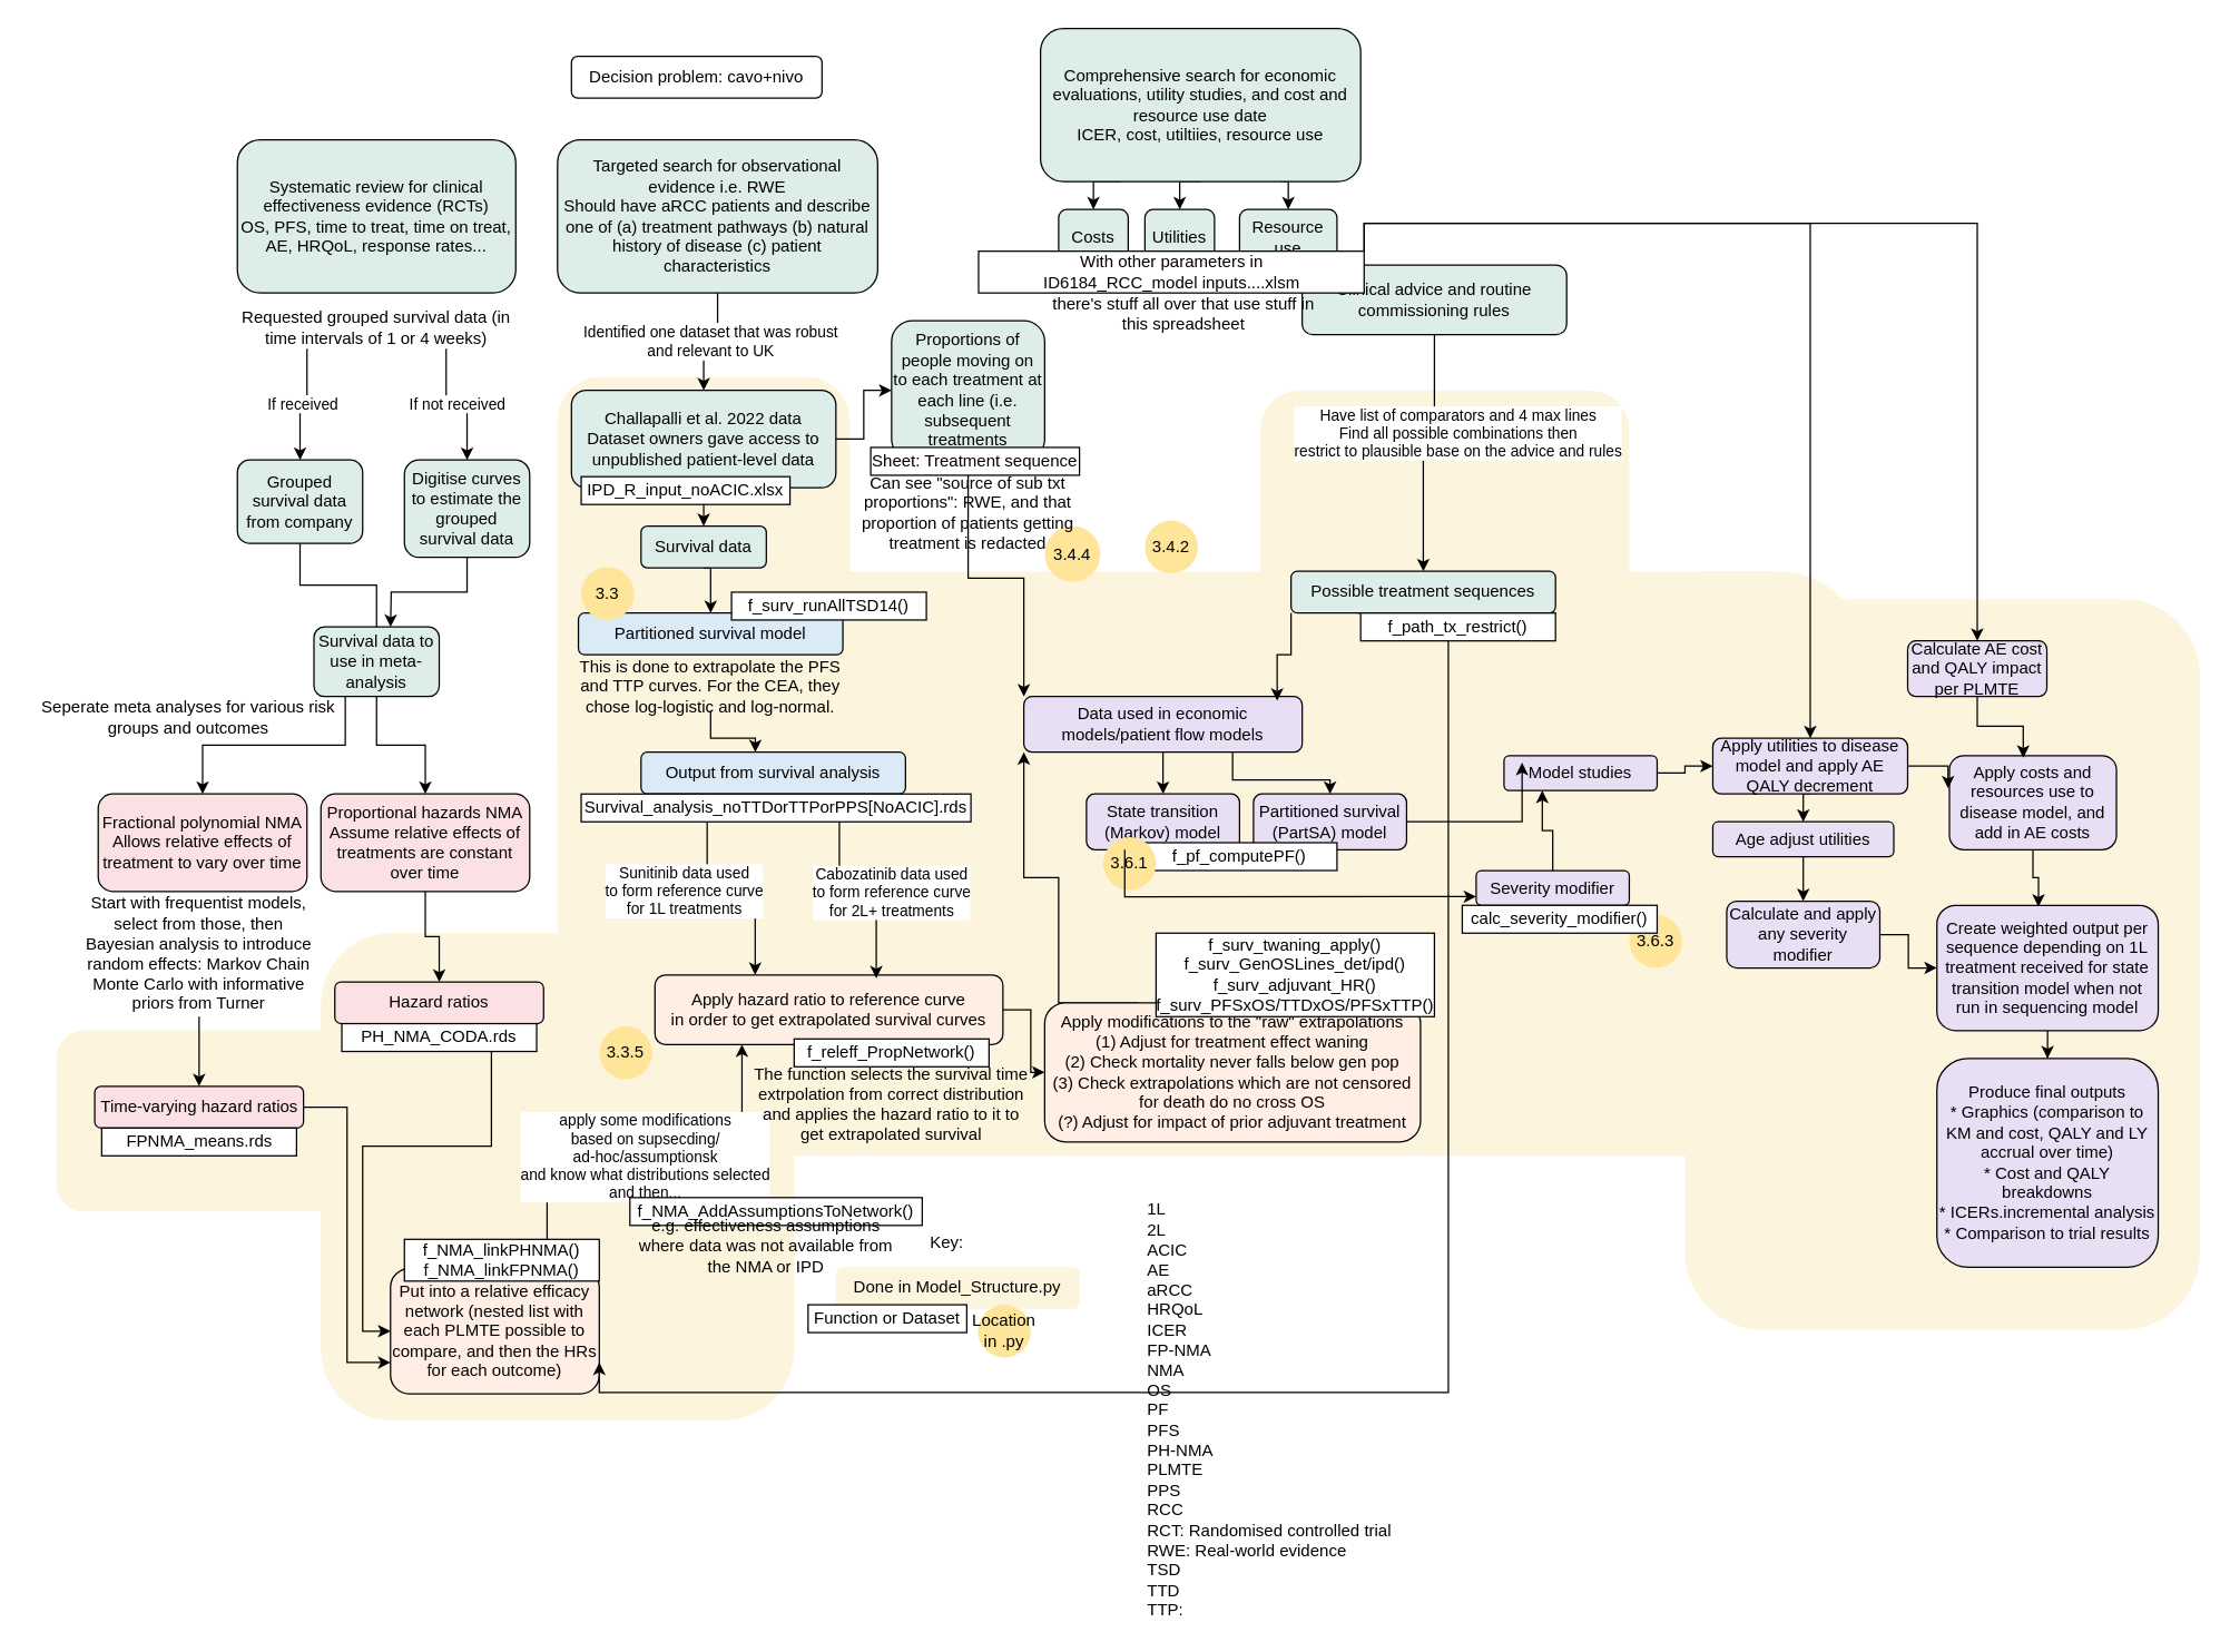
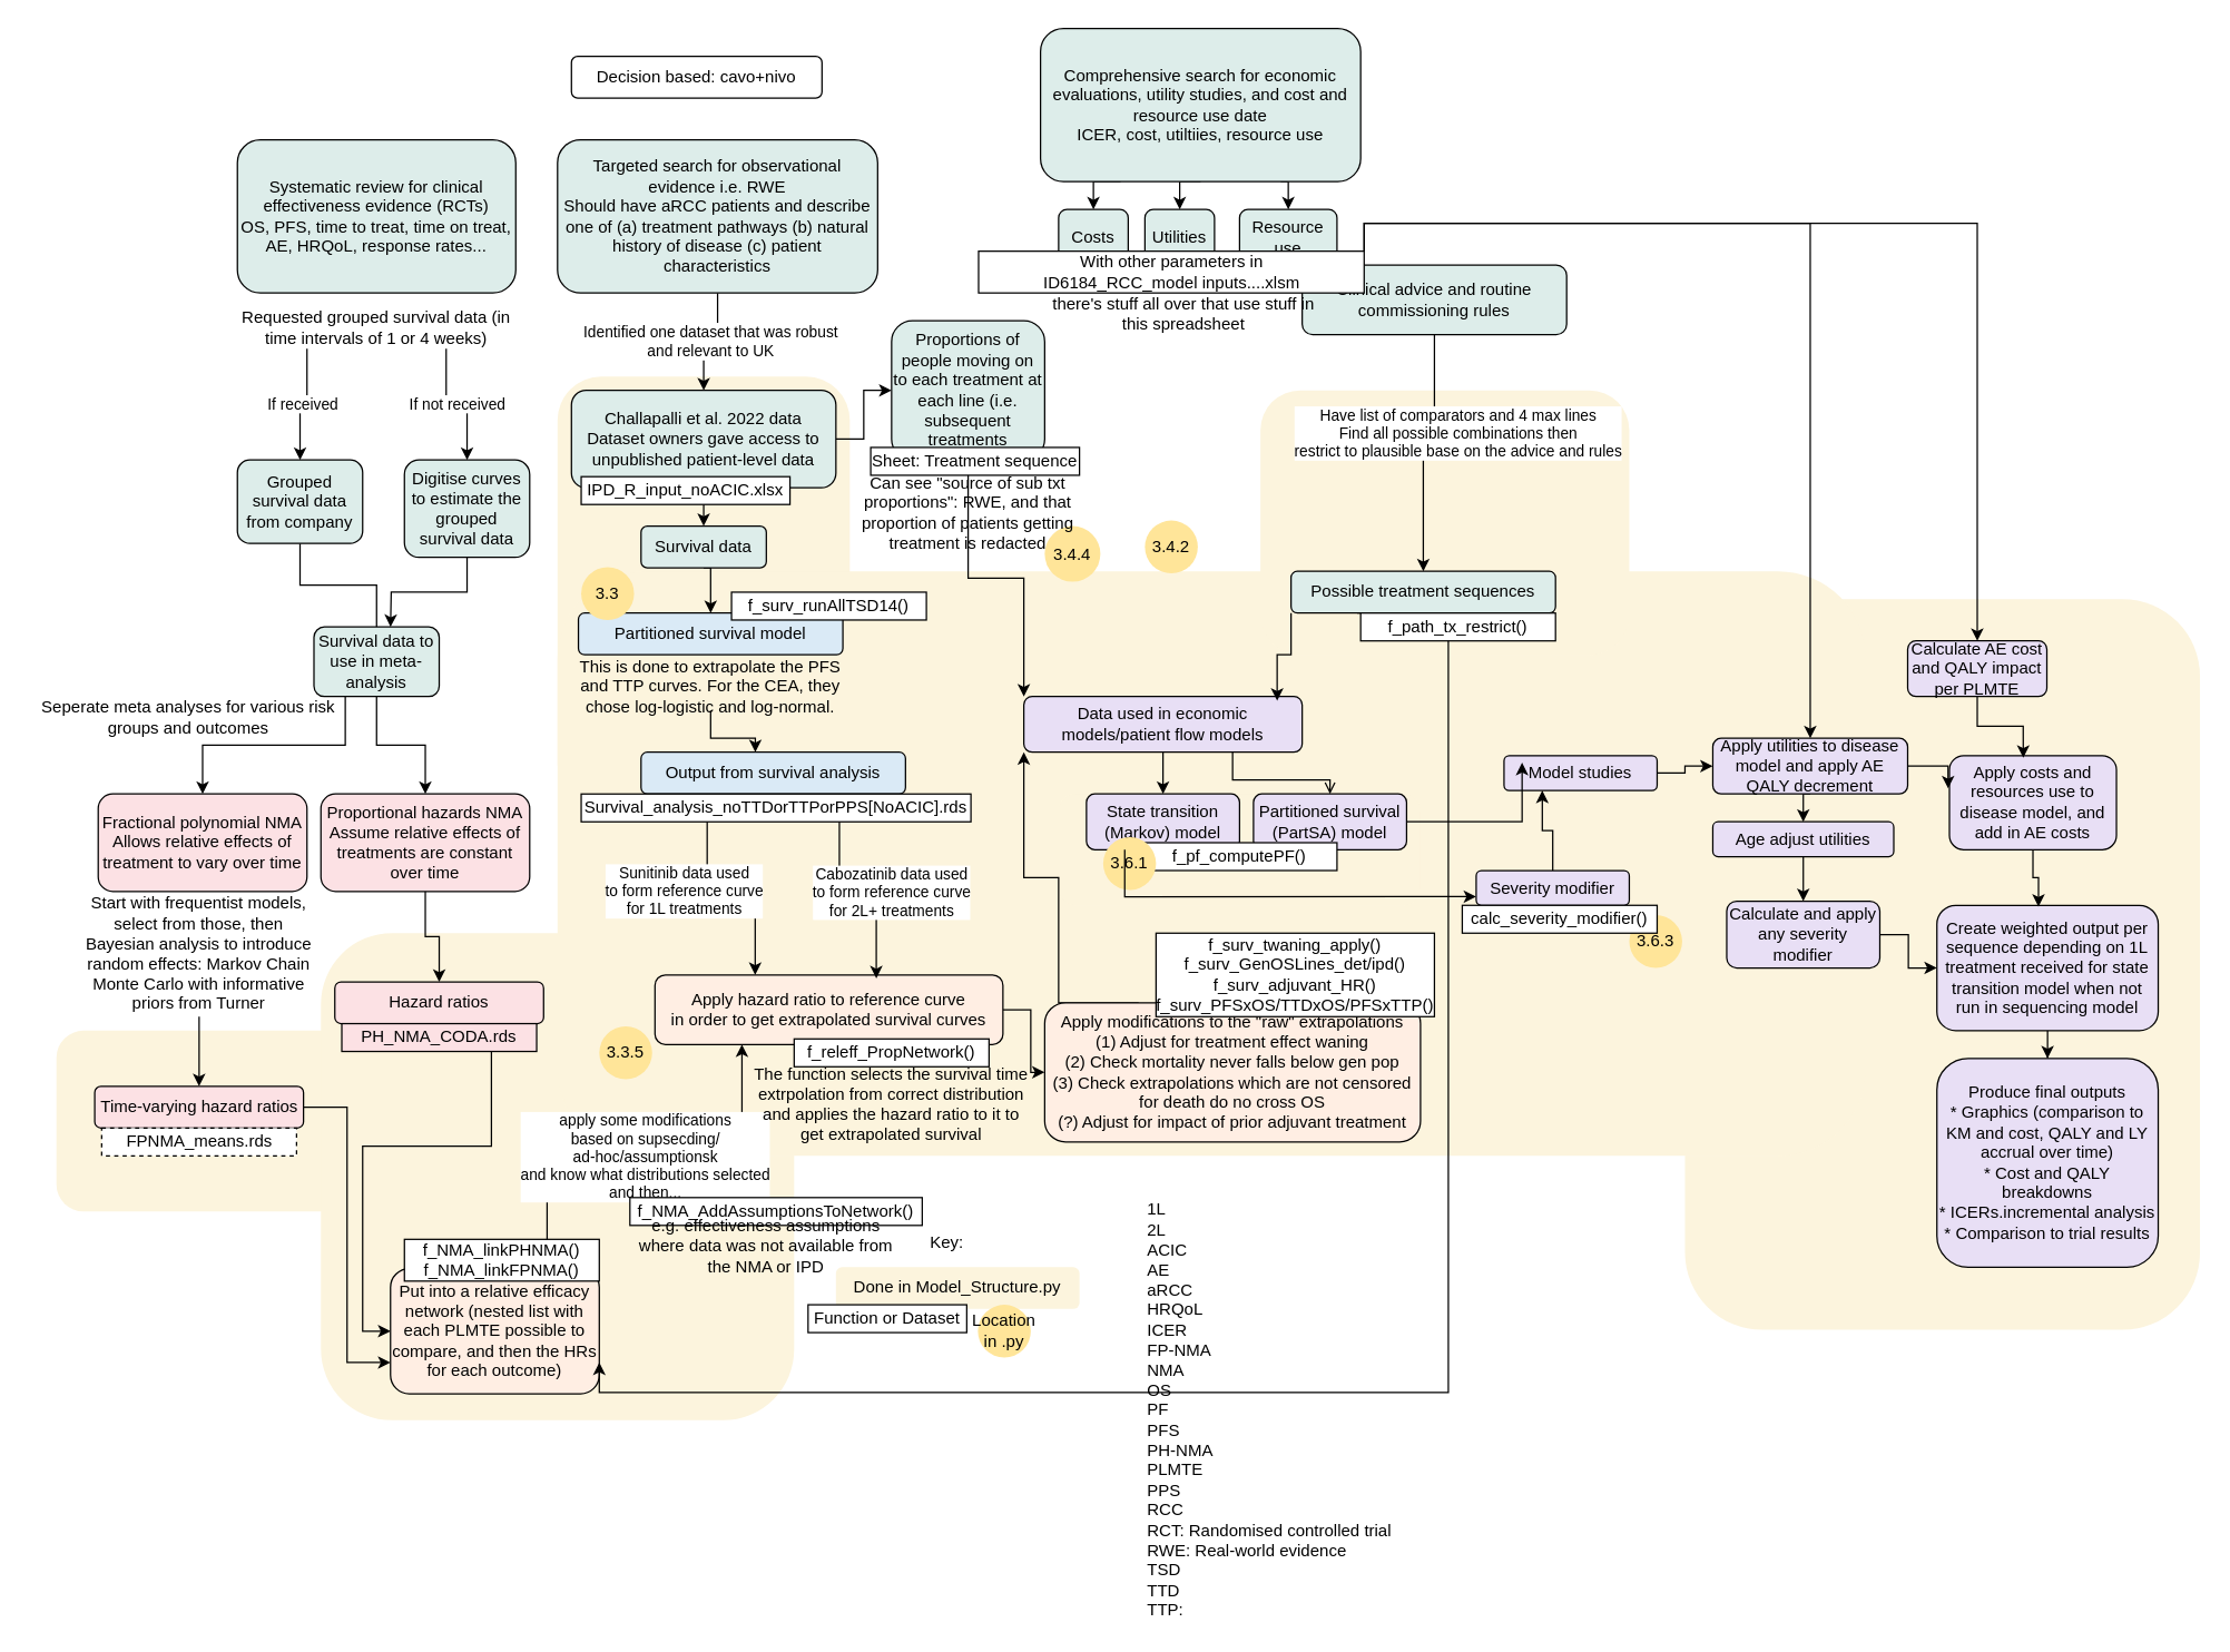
- <mxCell id="80" value="Decision problem: cavo+nivo" style="rounded=1;whiteSpace=wrap;html=1;" parent="1" vertex="1"><mxGeometry x="410" y="40" width="180" height="30" as="geometry" /></mxCell>
+ <mxCell id="80" value="Decision based: cavo+nivo" style="rounded=1;whiteSpace=wrap;html=1;" parent="1" vertex="1"><mxGeometry x="410" y="40" width="180" height="30" as="geometry" /></mxCell>
- <mxCell id="55" style="edgeStyle=orthogonalEdgeStyle;rounded=0;orthogonalLoop=1;jettySize=auto;html=1;exitX=0.75;exitY=1;exitDx=0;exitDy=0;entryX=0.5;entryY=0;entryDx=0;entryDy=0;" parent="1" source="56" target="58" edge="1"><mxGeometry relative="1" as="geometry" /></mxCell>
+ <mxCell id="55" style="edgeStyle=orthogonalEdgeStyle;rounded=0;orthogonalLoop=1;jettySize=auto;html=1;exitX=0.75;exitY=1;exitDx=0;exitDy=0;entryX=0.5;entryY=0;entryDx=0;entryDy=0;endArrow=open;" parent="1" source="56" target="58" edge="1"><mxGeometry relative="1" as="geometry" /></mxCell>
- <mxCell id="69" value="PH_NMA_CODA.rds" style="rounded=0;whiteSpace=wrap;html=1;" parent="1" vertex="1"><mxGeometry x="245" y="735" width="140" height="20" as="geometry" /></mxCell>
+ <mxCell id="69" value="PH_NMA_CODA.rds" style="rounded=0;whiteSpace=wrap;html=1;fillColor=#fce1e4;" parent="1" vertex="1"><mxGeometry x="245" y="735" width="140" height="20" as="geometry" /></mxCell>
- <mxCell id="70" value="FPNMA_means.rds" style="rounded=0;whiteSpace=wrap;html=1;" parent="1" vertex="1"><mxGeometry x="72.5" y="810" width="140" height="20" as="geometry" /></mxCell>
+ <mxCell id="70" value="FPNMA_means.rds" style="rounded=0;whiteSpace=wrap;html=1;dashed=1;" parent="1" vertex="1"><mxGeometry x="72.5" y="810" width="140" height="20" as="geometry" /></mxCell>
